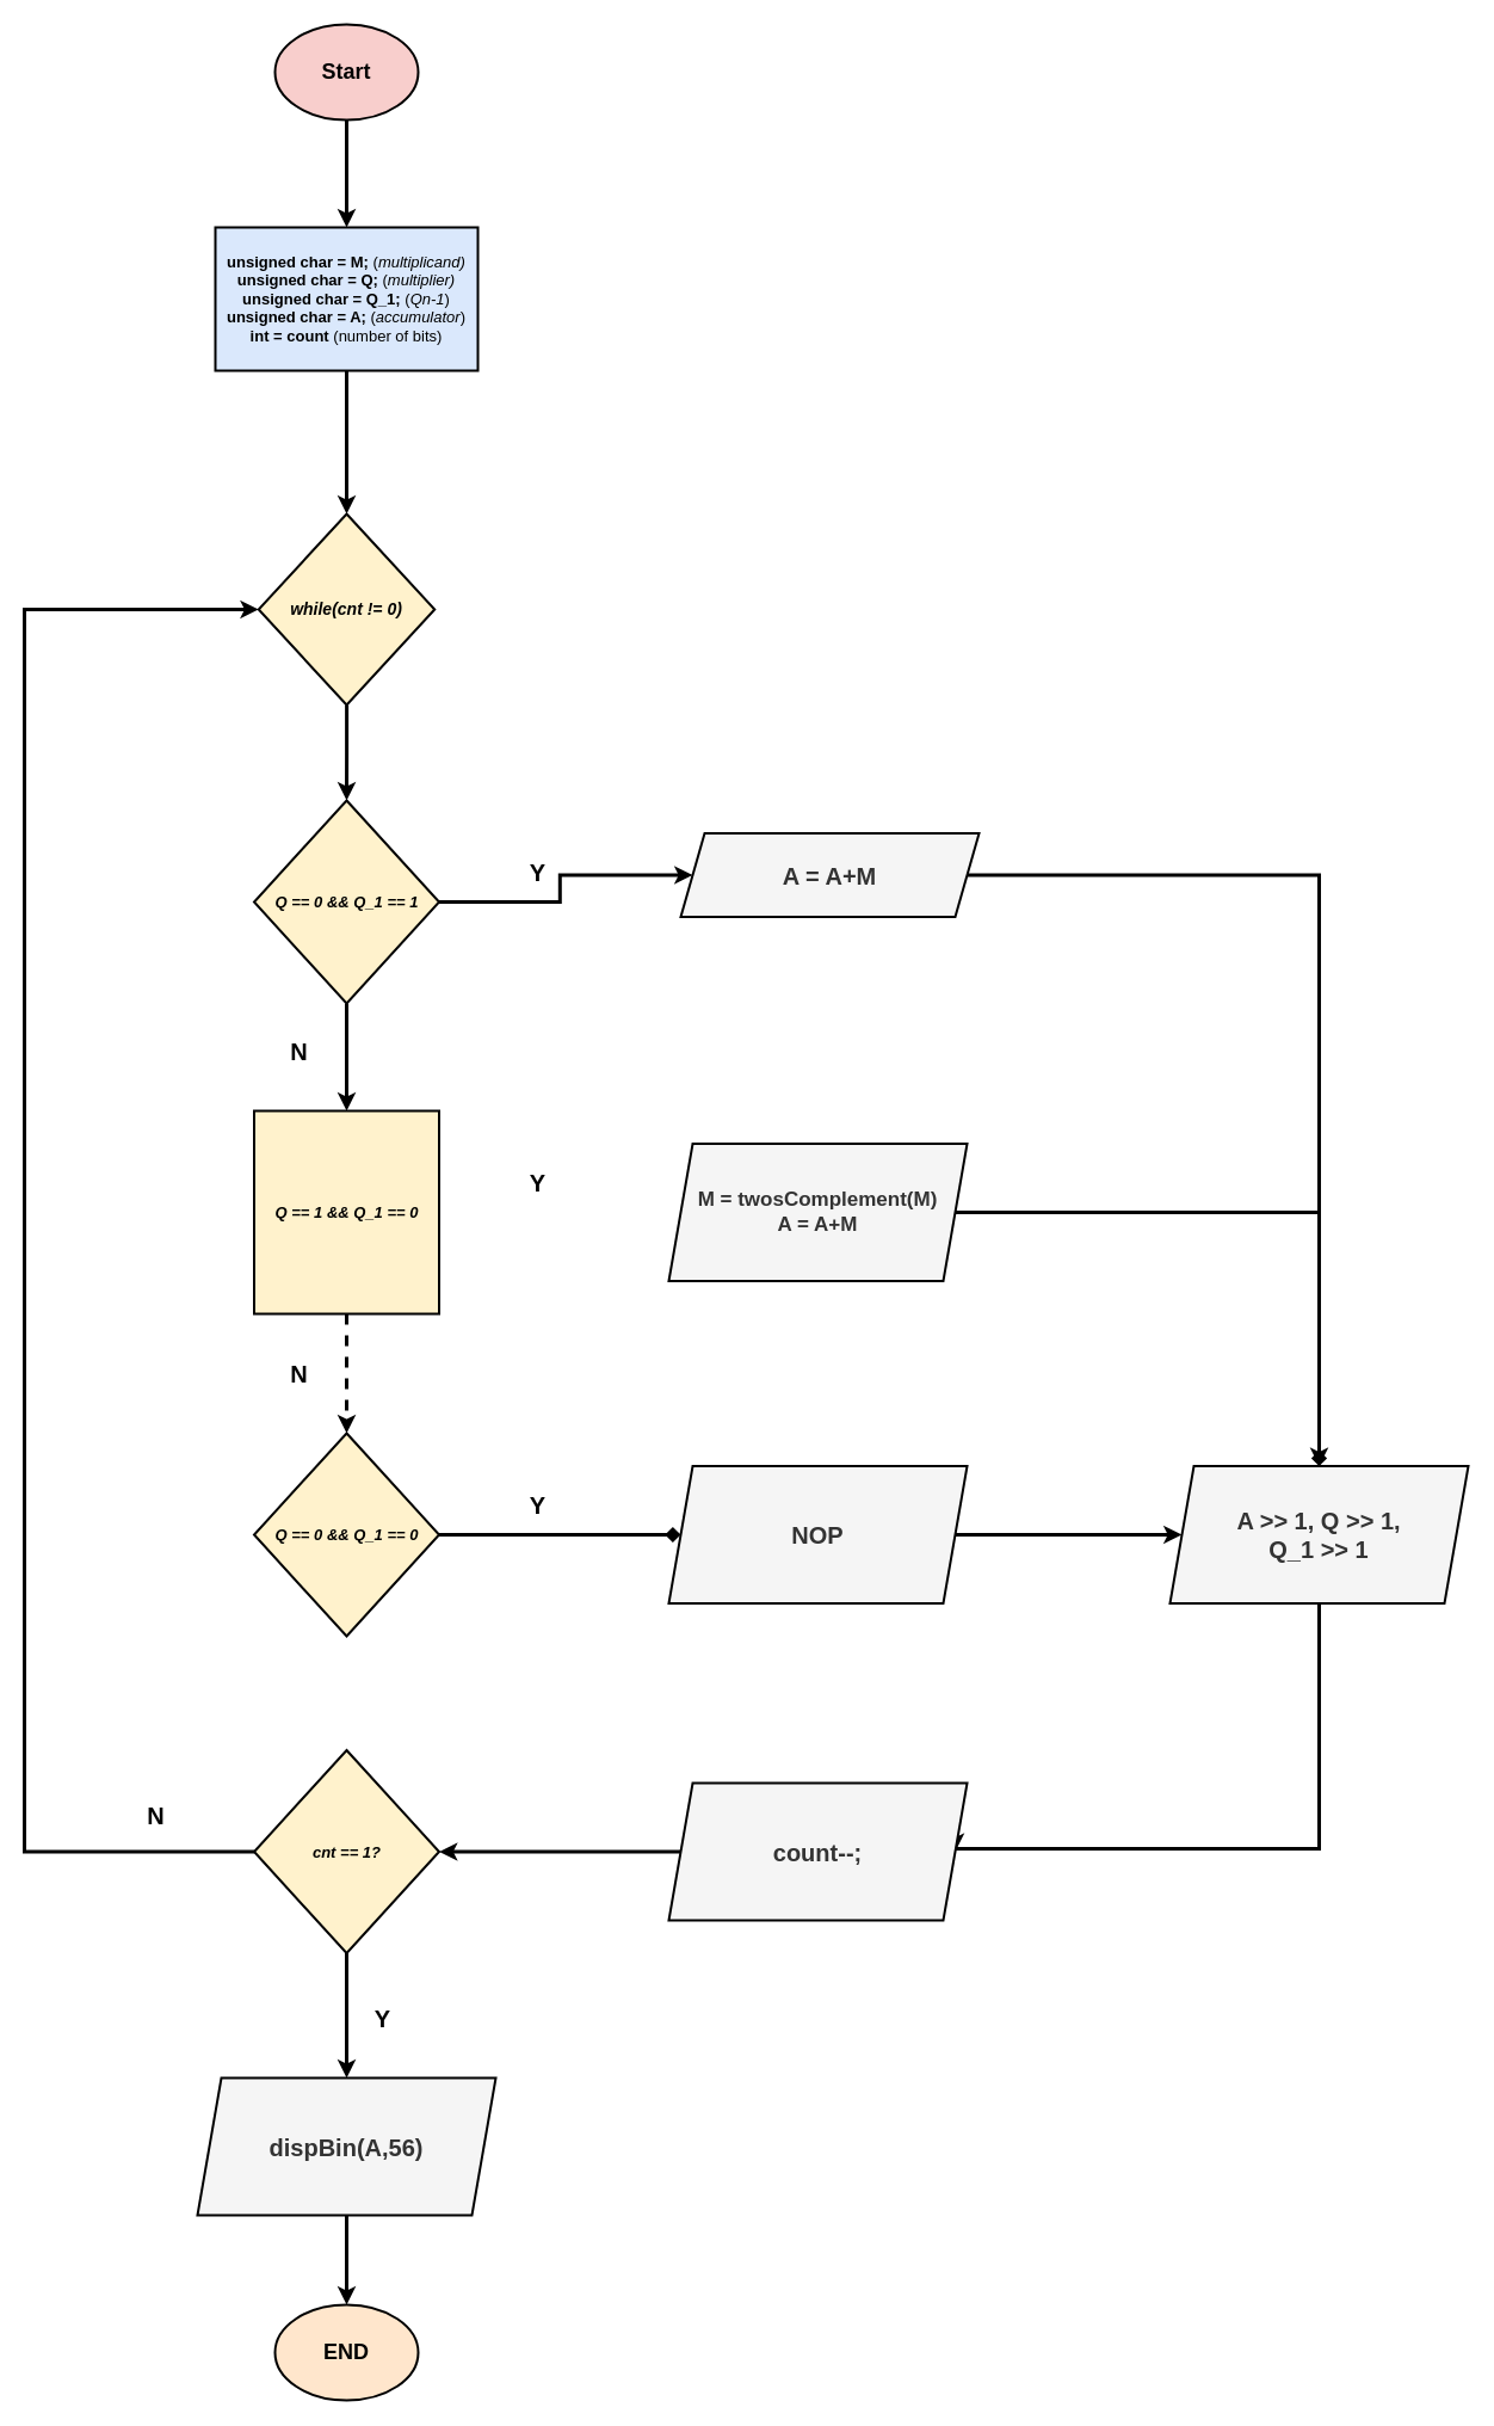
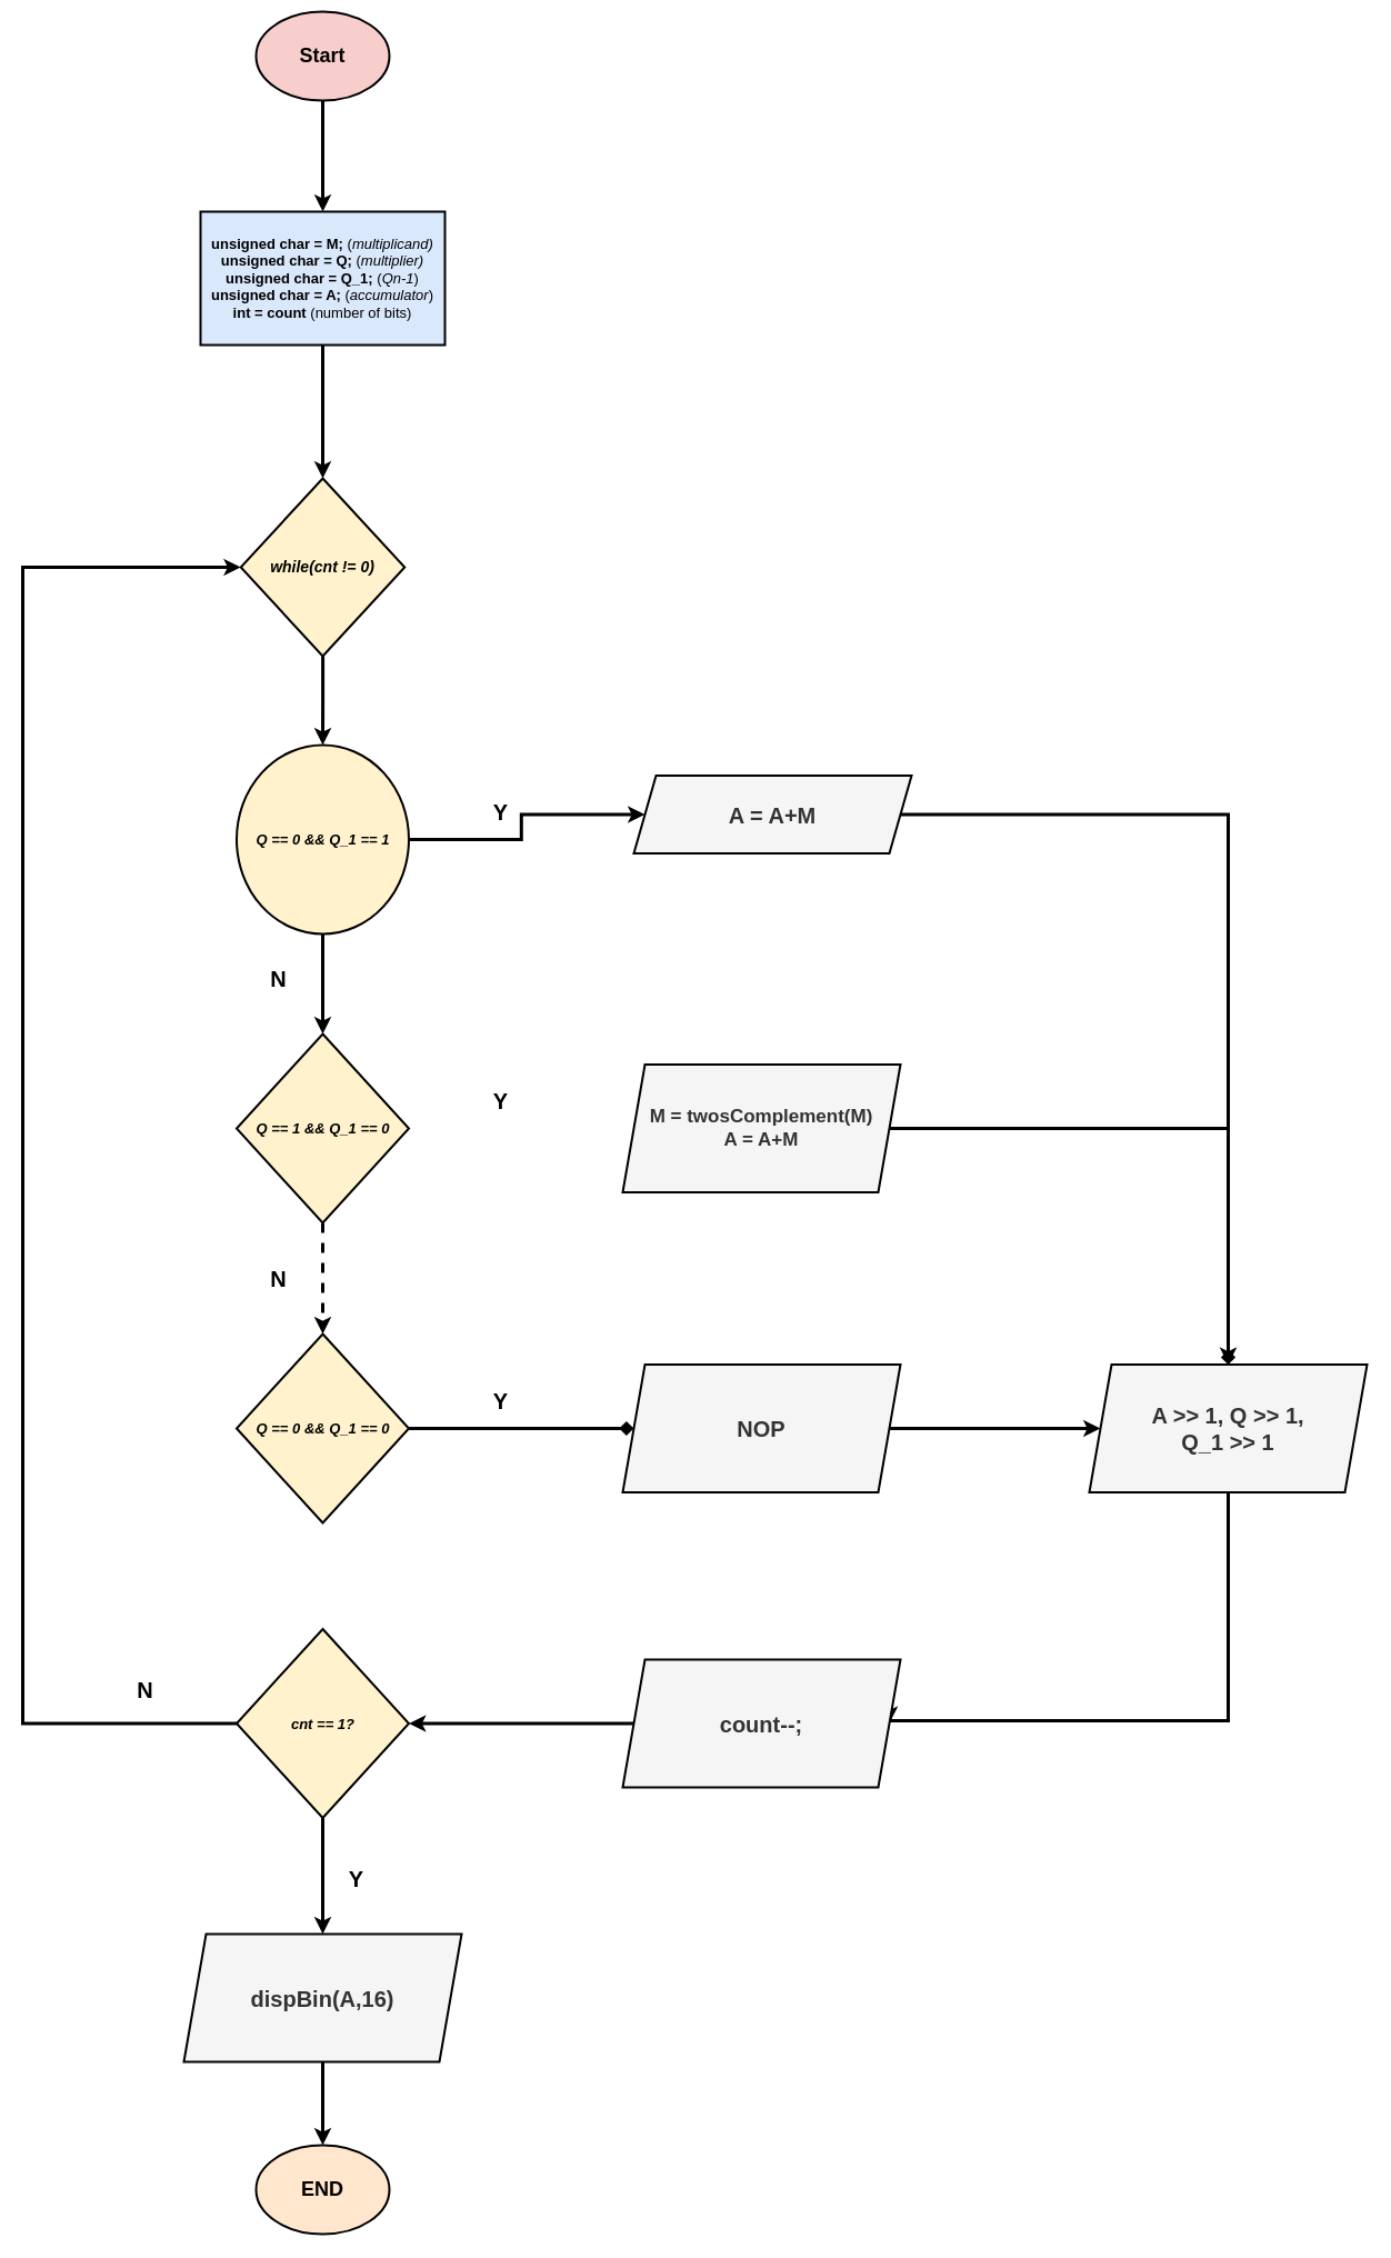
- <mxCell id="3" value="&lt;b&gt;&lt;font style=&quot;font-size: 18px;&quot;&gt;Start&lt;/font&gt;&lt;/b&gt;" style="ellipse;whiteSpace=wrap;html=1;fillColor=#f8cecc;strokeColor=#000000;strokeWidth=2;" vertex="1" parent="1"><mxGeometry x="230" y="20" width="120" height="80" as="geometry" /></mxCell>
+ <mxCell id="3" value="&lt;b&gt;&lt;font style=&quot;font-size: 18px;&quot;&gt;Start&lt;/font&gt;&lt;/b&gt;" style="ellipse;whiteSpace=wrap;html=1;fillColor=#f8cecc;strokeColor=#000000;strokeWidth=2;" vertex="1" parent="1"><mxGeometry x="230" y="10" width="120" height="80" as="geometry" /></mxCell>
- <mxCell id="10" value="&lt;i&gt;&lt;font style=&quot;font-size: 13px;&quot;&gt;&lt;b&gt;Q == 0 &amp;amp;&amp;amp; Q_1 == 1&lt;/b&gt;&lt;/font&gt;&lt;/i&gt;" style="rhombus;whiteSpace=wrap;html=1;strokeWidth=2;fillColor=#fff2cc;strokeColor=#000000;" vertex="1" parent="1"><mxGeometry x="212.5" y="670" width="155" height="170" as="geometry" /></mxCell>
+ <mxCell id="10" value="&lt;i&gt;&lt;font style=&quot;font-size: 13px;&quot;&gt;&lt;b&gt;Q == 0 &amp;amp;&amp;amp; Q_1 == 1&lt;/b&gt;&lt;/font&gt;&lt;/i&gt;" style="ellipse;whiteSpace=wrap;html=1;strokeWidth=2;fillColor=#fff2cc;strokeColor=#000000;" vertex="1" parent="1"><mxGeometry x="212.5" y="670" width="155" height="170" as="geometry" /></mxCell>
- <mxCell id="12" value="&lt;i&gt;&lt;font style=&quot;font-size: 13px;&quot;&gt;&lt;b&gt;Q == 1 &amp;amp;&amp;amp; Q_1 == 0&lt;/b&gt;&lt;/font&gt;&lt;/i&gt;" style="whiteSpace=wrap;html=1;strokeWidth=2;fillColor=#fff2cc;strokeColor=#000000;rounded=0;" vertex="1" parent="1"><mxGeometry x="212.5" y="930" width="155" height="170" as="geometry" /></mxCell>
+ <mxCell id="12" value="&lt;i&gt;&lt;font style=&quot;font-size: 13px;&quot;&gt;&lt;b&gt;Q == 1 &amp;amp;&amp;amp; Q_1 == 0&lt;/b&gt;&lt;/font&gt;&lt;/i&gt;" style="rhombus;whiteSpace=wrap;html=1;strokeWidth=2;fillColor=#fff2cc;strokeColor=#000000;" vertex="1" parent="1"><mxGeometry x="212.5" y="930" width="155" height="170" as="geometry" /></mxCell>
- <mxCell id="32" value="&lt;span style=&quot;font-size: 20px;&quot;&gt;&lt;b&gt;dispBin(A,56)&lt;/b&gt;&lt;/span&gt;" style="shape=parallelogram;perimeter=parallelogramPerimeter;whiteSpace=wrap;html=1;fixedSize=1;strokeWidth=2;fillColor=#f5f5f5;fontColor=#333333;strokeColor=#000000;" vertex="1" parent="1"><mxGeometry x="165" y="1740" width="250" height="115" as="geometry" /></mxCell>
+ <mxCell id="32" value="&lt;span style=&quot;font-size: 20px;&quot;&gt;&lt;b&gt;dispBin(A,16)&lt;/b&gt;&lt;/span&gt;" style="shape=parallelogram;perimeter=parallelogramPerimeter;whiteSpace=wrap;html=1;fixedSize=1;strokeWidth=2;fillColor=#f5f5f5;fontColor=#333333;strokeColor=#000000;" vertex="1" parent="1"><mxGeometry x="165" y="1740" width="250" height="115" as="geometry" /></mxCell>
